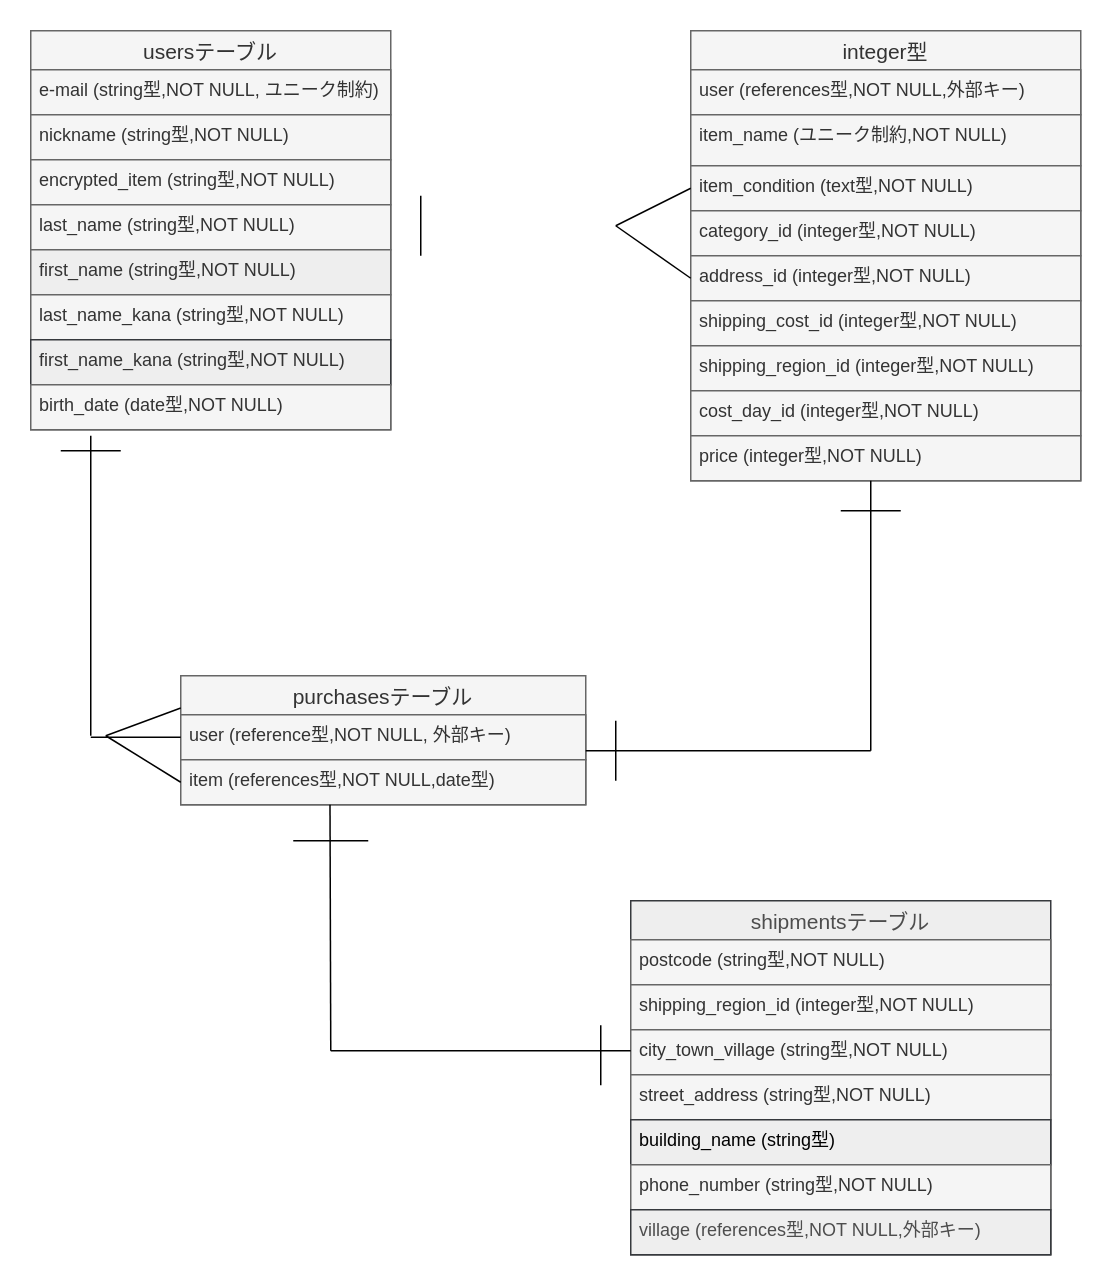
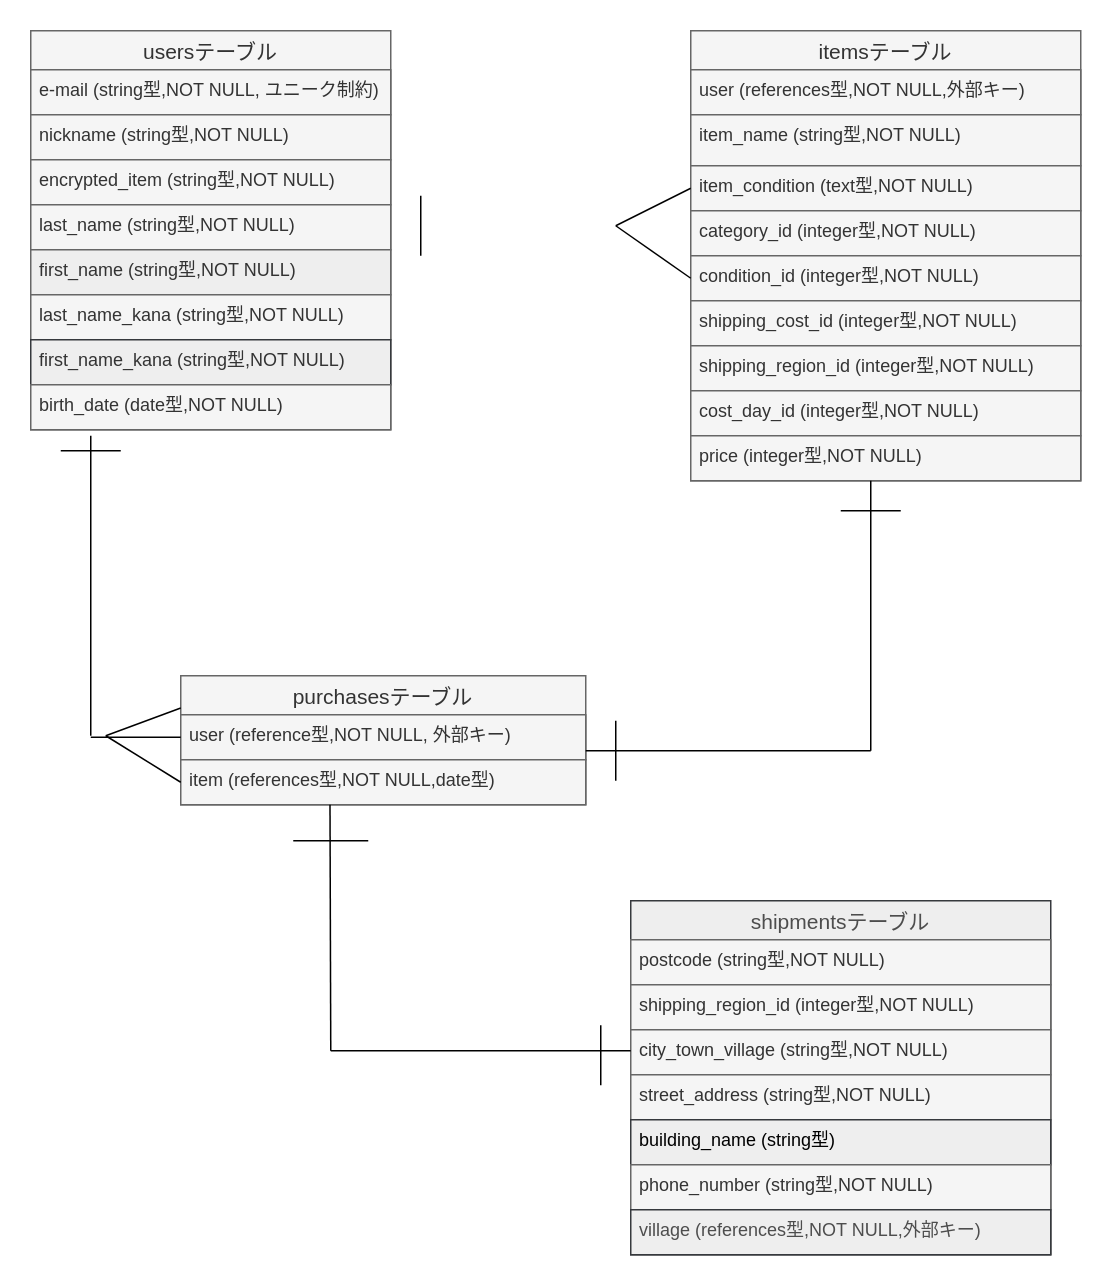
- <mxCell id="11" value="integer型" style="swimlane;fontStyle=0;childLayout=stackLayout;horizontal=1;startSize=26;horizontalStack=0;resizeParent=1;resizeParentMax=0;resizeLast=0;collapsible=1;marginBottom=0;align=center;fontSize=14;fillColor=#f5f5f5;fontColor=#333333;strokeColor=#666666;" parent="1" vertex="1"><mxGeometry x="460" y="20" width="260" height="300" as="geometry" /></mxCell>
+ <mxCell id="11" value="itemsテーブル" style="swimlane;fontStyle=0;childLayout=stackLayout;horizontal=1;startSize=26;horizontalStack=0;resizeParent=1;resizeParentMax=0;resizeLast=0;collapsible=1;marginBottom=0;align=center;fontSize=14;fillColor=#f5f5f5;fontColor=#333333;strokeColor=#666666;" parent="1" vertex="1"><mxGeometry x="460" y="20" width="260" height="300" as="geometry" /></mxCell>
- <mxCell id="13" value="item_name (ユニーク制約,NOT NULL)" style="text;strokeColor=#666666;fillColor=#f5f5f5;spacingLeft=4;spacingRight=4;overflow=hidden;rotatable=0;points=[[0,0.5],[1,0.5]];portConstraint=eastwest;fontSize=12;fontColor=#333333;" parent="11" vertex="1"><mxGeometry y="56" width="260" height="34" as="geometry" /></mxCell>
+ <mxCell id="13" value="item_name (string型,NOT NULL)" style="text;strokeColor=#666666;fillColor=#f5f5f5;spacingLeft=4;spacingRight=4;overflow=hidden;rotatable=0;points=[[0,0.5],[1,0.5]];portConstraint=eastwest;fontSize=12;fontColor=#333333;" parent="11" vertex="1"><mxGeometry y="56" width="260" height="34" as="geometry" /></mxCell>
- <mxCell id="16" value="address_id (integer型,NOT NULL)" style="text;strokeColor=#666666;fillColor=#f5f5f5;spacingLeft=4;spacingRight=4;overflow=hidden;rotatable=0;points=[[0,0.5],[1,0.5]];portConstraint=eastwest;fontSize=12;fontColor=#333333;" parent="11" vertex="1"><mxGeometry y="150" width="260" height="30" as="geometry" /></mxCell>
+ <mxCell id="16" value="condition_id (integer型,NOT NULL)" style="text;strokeColor=#666666;fillColor=#f5f5f5;spacingLeft=4;spacingRight=4;overflow=hidden;rotatable=0;points=[[0,0.5],[1,0.5]];portConstraint=eastwest;fontSize=12;fontColor=#333333;" parent="11" vertex="1"><mxGeometry y="150" width="260" height="30" as="geometry" /></mxCell>
